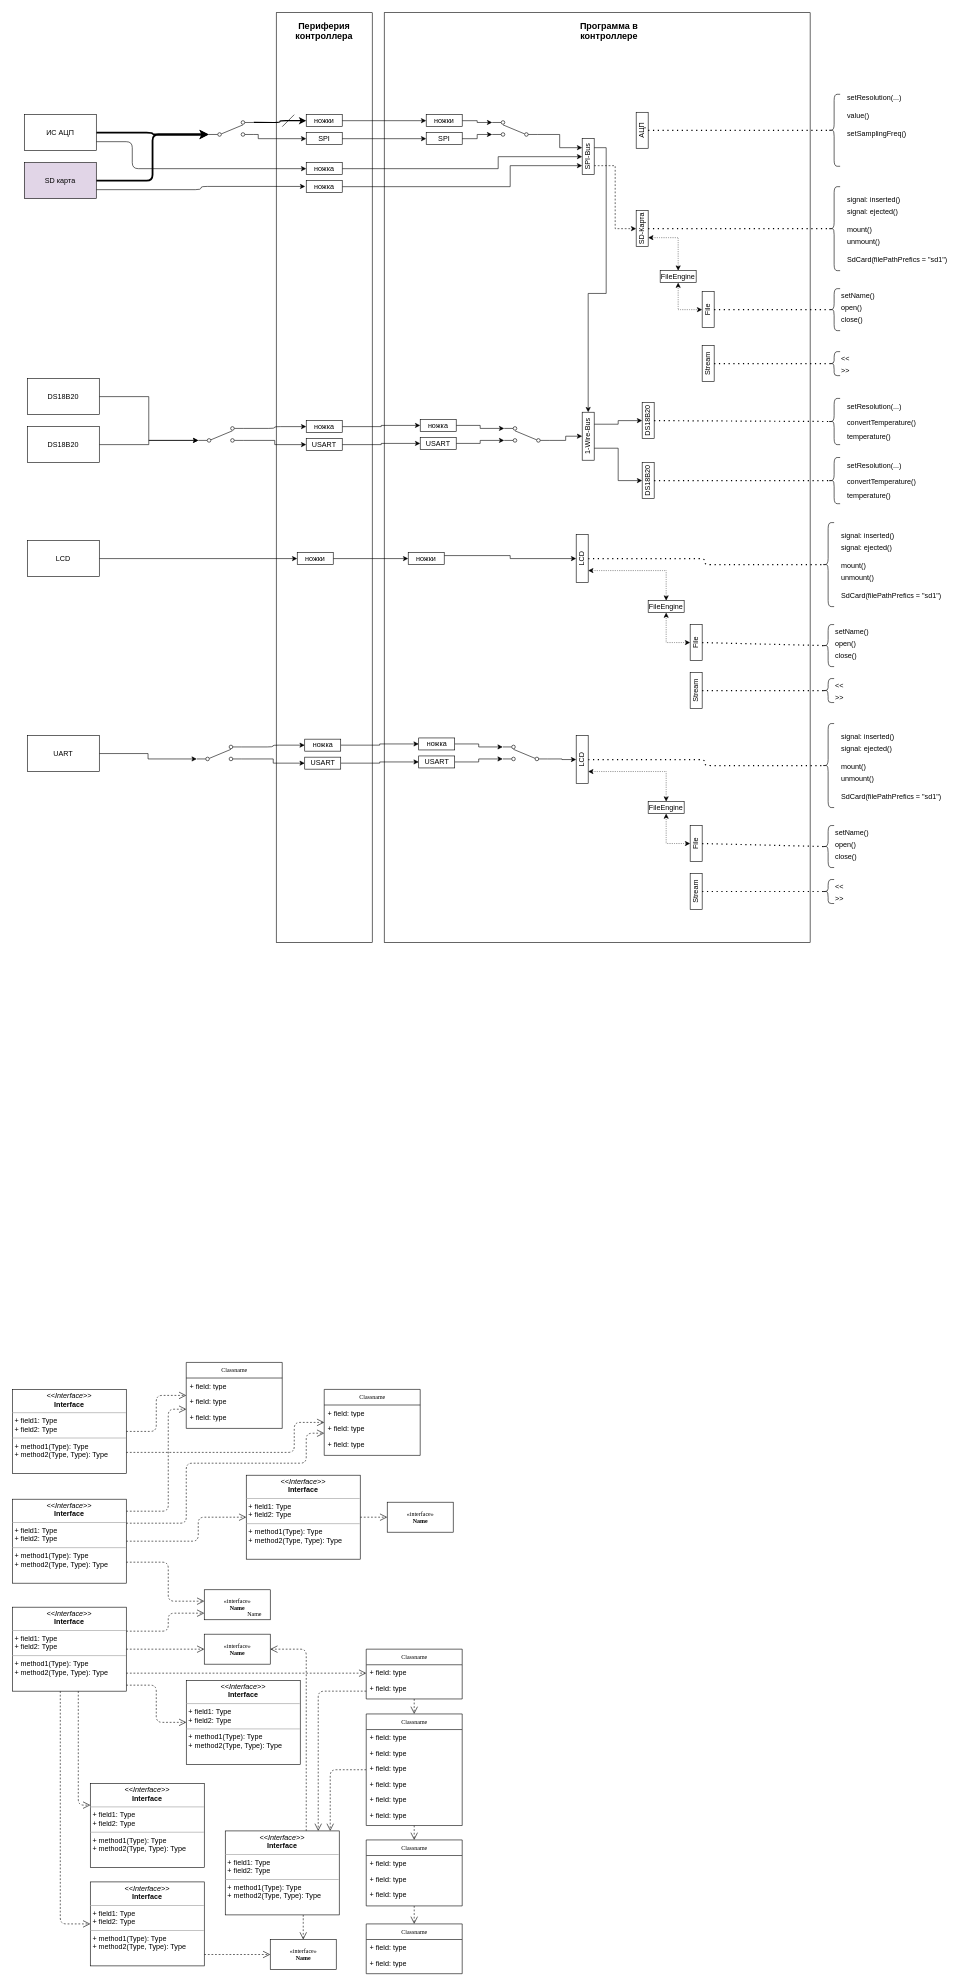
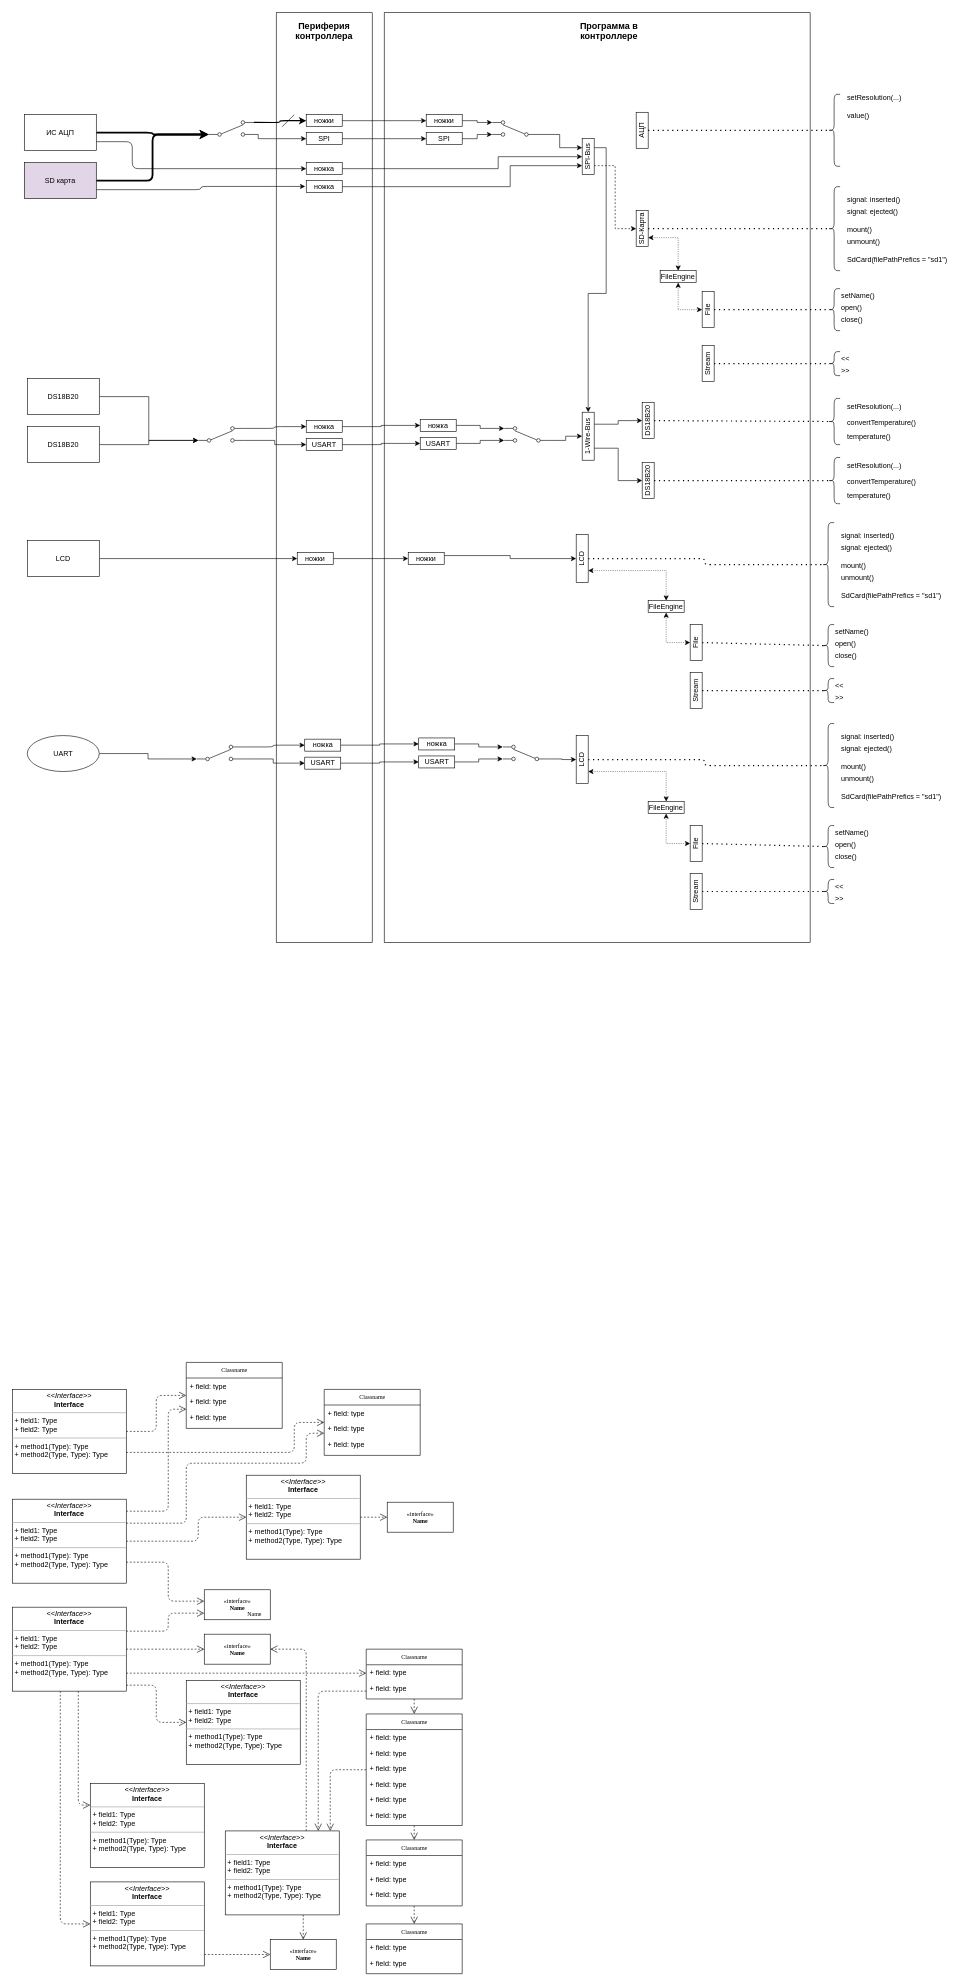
- <mxCell id="103" value="&lt;span style=&quot;font-size: 12px&quot;&gt;setSamplingFreq()&lt;/span&gt;" style="text;html=1;align=left;verticalAlign=middle;resizable=0;points=[];autosize=1;fontSize=15;" vertex="1" parent="1"><mxGeometry x="1410" y="210" width="110" height="20" as="geometry" /></mxCell>
- <mxCell id="181" value="UART" style="whiteSpace=wrap;html=1;" vertex="1" parent="1"><mxGeometry x="45" y="1225" width="120" height="60" as="geometry" /></mxCell>
+ <mxCell id="181" value="UART" style="ellipse;whiteSpace=wrap;html=1;" vertex="1" parent="1"><mxGeometry x="45" y="1225" width="120" height="60" as="geometry" /></mxCell>
